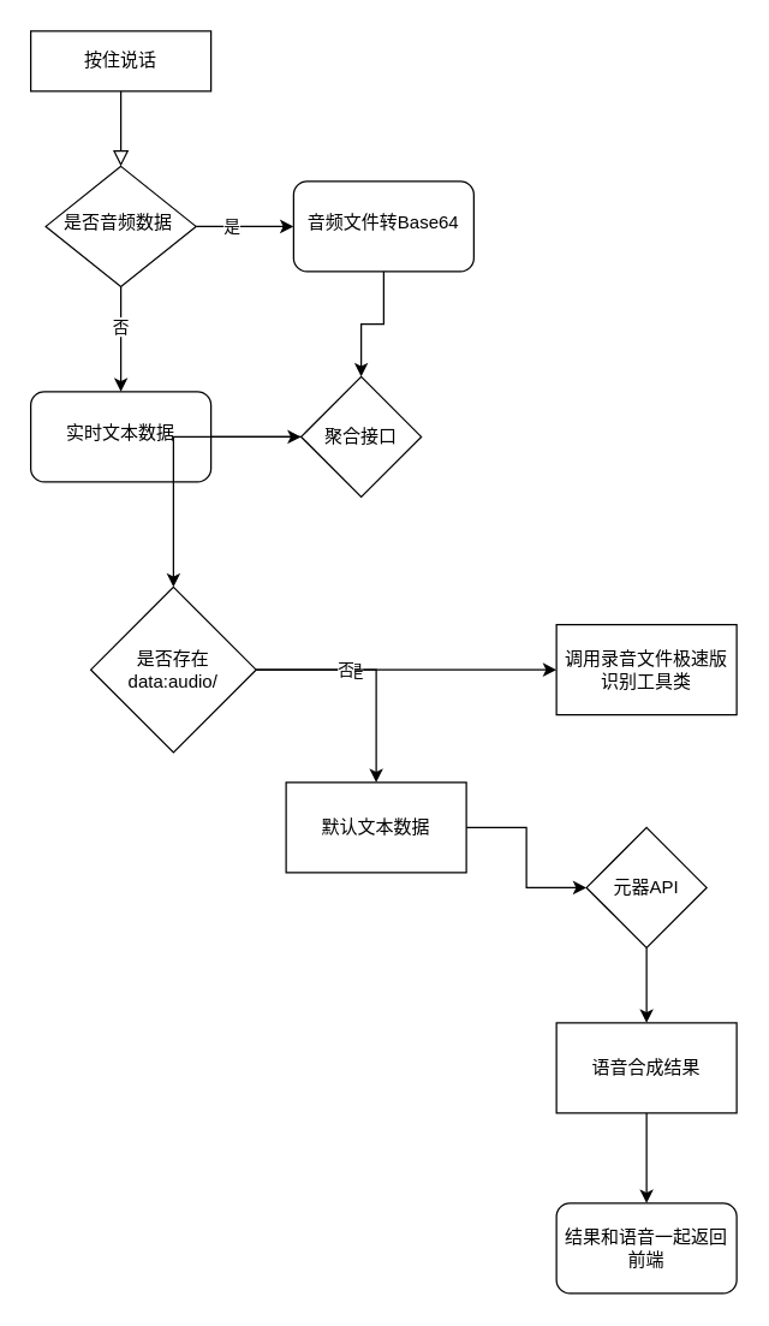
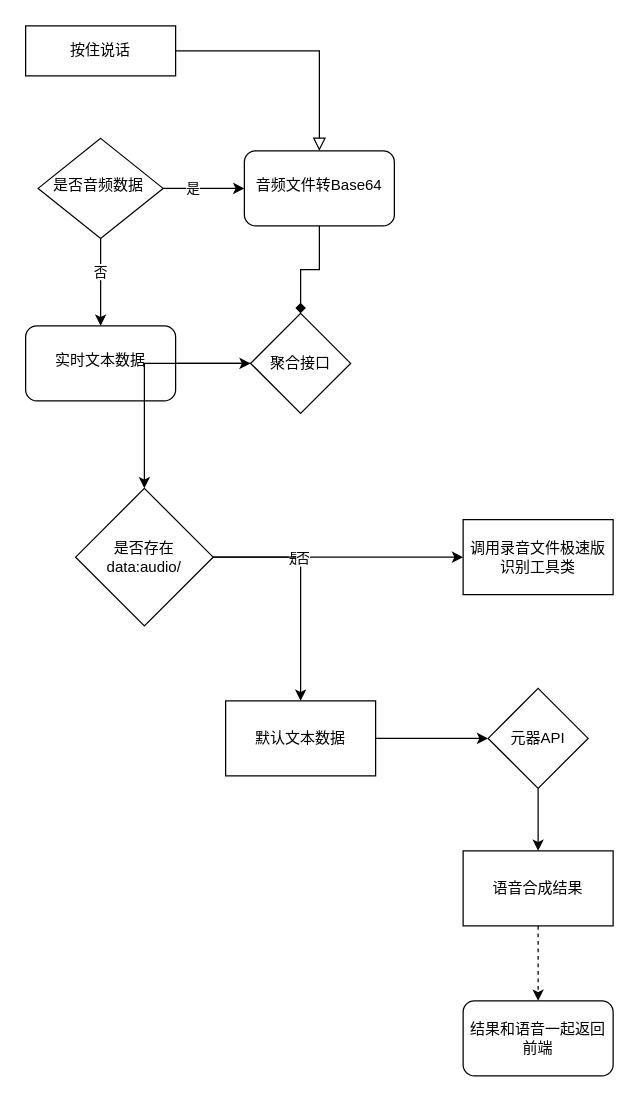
- <mxCell id="2" value="" style="rounded=0;html=1;jettySize=auto;orthogonalLoop=1;fontSize=11;endArrow=block;endFill=0;endSize=8;strokeWidth=1;shadow=0;labelBackgroundColor=none;edgeStyle=orthogonalEdgeStyle;" parent="1" source="3" target="8" edge="1"><mxGeometry relative="1" as="geometry" /></mxCell>
+ <mxCell id="2" value="" style="rounded=0;html=1;jettySize=auto;orthogonalLoop=1;fontSize=11;endArrow=block;endFill=0;endSize=8;strokeWidth=1;shadow=0;labelBackgroundColor=none;edgeStyle=orthogonalEdgeStyle;" parent="1" source="3" target="10" edge="1"><mxGeometry relative="1" as="geometry" /></mxCell>
- <mxCell id="9" style="edgeStyle=orthogonalEdgeStyle;rounded=0;orthogonalLoop=1;jettySize=auto;html=1;" edge="1" parent="1" source="10" target="13"><mxGeometry relative="1" as="geometry" /></mxCell>
+ <mxCell id="9" style="edgeStyle=orthogonalEdgeStyle;rounded=0;orthogonalLoop=1;jettySize=auto;html=1;endArrow=diamond;" edge="1" parent="1" source="10" target="13"><mxGeometry relative="1" as="geometry" /></mxCell>
- <mxCell id="22" value="默认文本数据" style="whiteSpace=wrap;html=1;" vertex="1" parent="1"><mxGeometry x="190" y="520" width="120" height="60" as="geometry" /></mxCell>
+ <mxCell id="22" value="默认文本数据" style="whiteSpace=wrap;html=1;" vertex="1" parent="1"><mxGeometry x="180" y="560" width="120" height="60" as="geometry" /></mxCell>
- <mxCell id="25" value="" style="edgeStyle=orthogonalEdgeStyle;rounded=0;orthogonalLoop=1;jettySize=auto;html=1;" edge="1" parent="1" source="26" target="27"><mxGeometry relative="1" as="geometry" /></mxCell>
+ <mxCell id="25" value="" style="edgeStyle=orthogonalEdgeStyle;rounded=0;orthogonalLoop=1;jettySize=auto;html=1;dashed=1;" edge="1" parent="1" source="26" target="27"><mxGeometry relative="1" as="geometry" /></mxCell>
